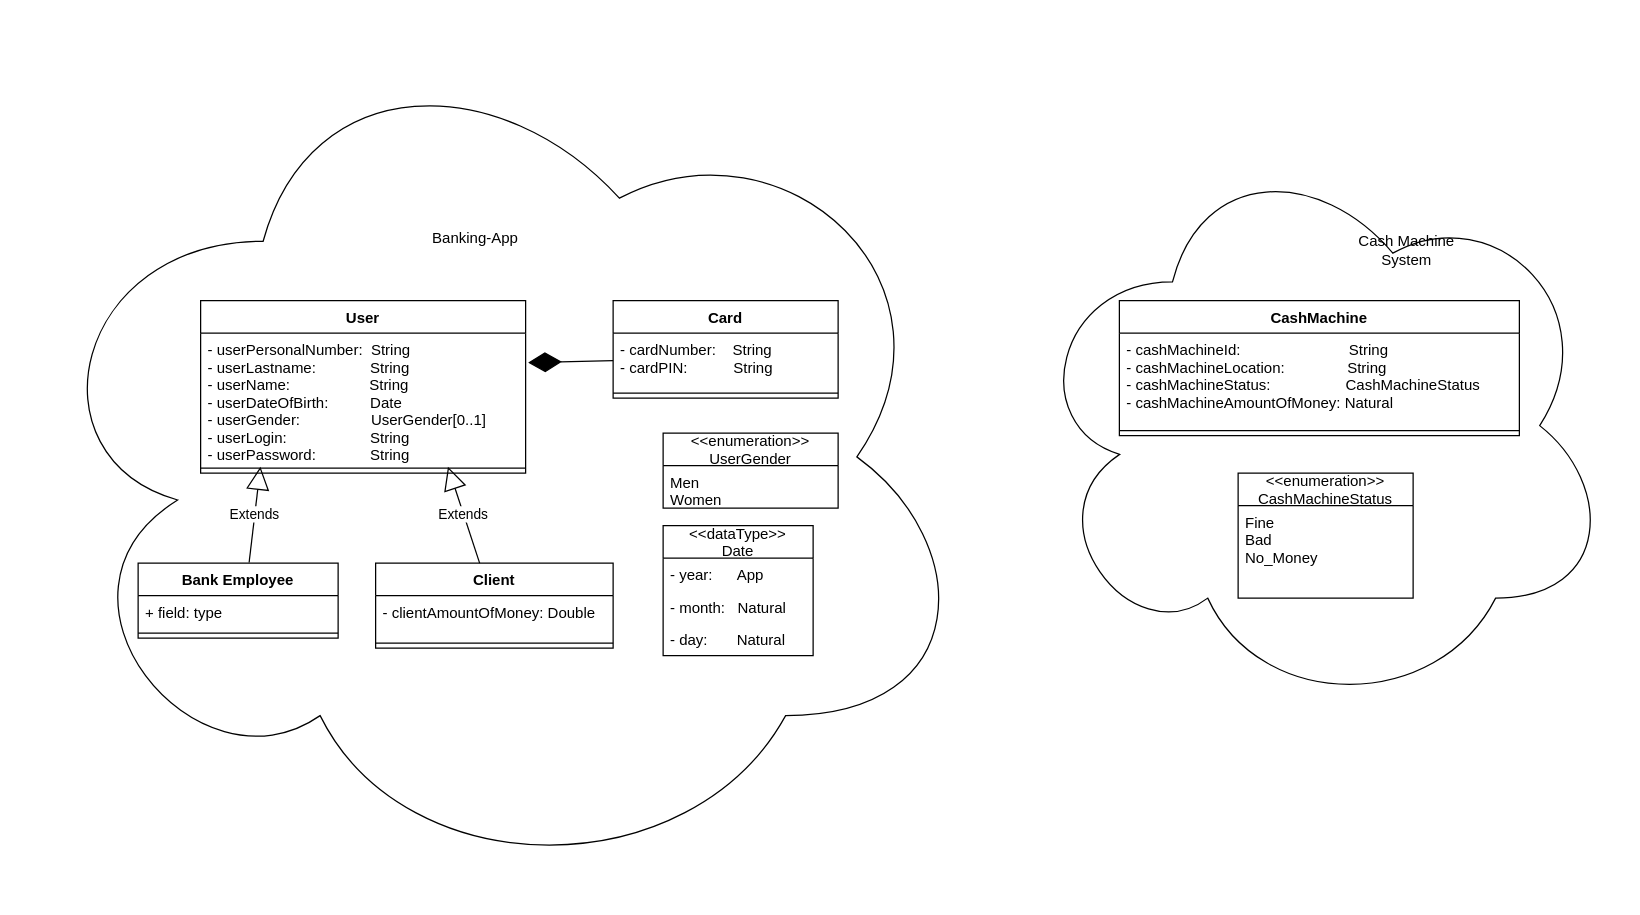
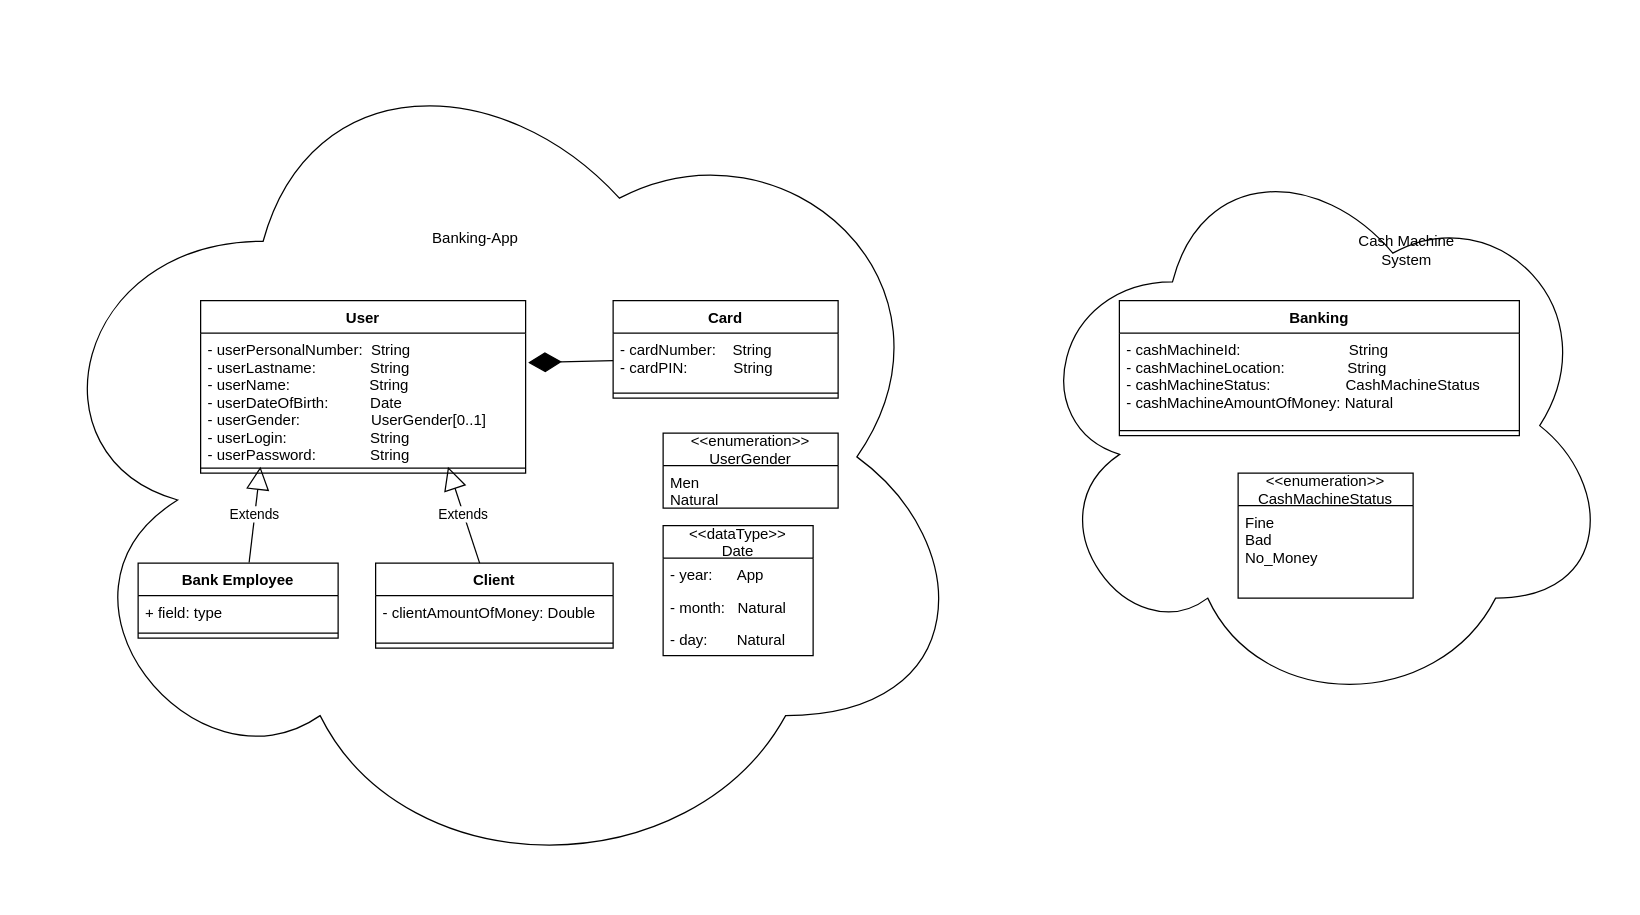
- <mxCell id="26" value="CashMachine" style="swimlane;fontStyle=1;align=center;verticalAlign=top;childLayout=stackLayout;horizontal=1;startSize=26;horizontalStack=0;resizeParent=1;resizeParentMax=0;resizeLast=0;collapsible=1;marginBottom=0;" vertex="1" parent="1"><mxGeometry x="895" y="240" width="320" height="108" as="geometry" /></mxCell>
+ <mxCell id="26" value="Banking" style="swimlane;fontStyle=1;align=center;verticalAlign=top;childLayout=stackLayout;horizontal=1;startSize=26;horizontalStack=0;resizeParent=1;resizeParentMax=0;resizeLast=0;collapsible=1;marginBottom=0;" vertex="1" parent="1"><mxGeometry x="895" y="240" width="320" height="108" as="geometry" /></mxCell>
- <mxCell id="11" value="Men&#10;Women" style="text;strokeColor=none;fillColor=none;align=left;verticalAlign=top;spacingLeft=4;spacingRight=4;overflow=hidden;rotatable=0;points=[[0,0.5],[1,0.5]];portConstraint=eastwest;" parent="10" vertex="1"><mxGeometry y="26" width="140" height="34" as="geometry" /></mxCell>
+ <mxCell id="11" value="Men&#10;Natural" style="text;strokeColor=none;fillColor=none;align=left;verticalAlign=top;spacingLeft=4;spacingRight=4;overflow=hidden;rotatable=0;points=[[0,0.5],[1,0.5]];portConstraint=eastwest;" parent="10" vertex="1"><mxGeometry y="26" width="140" height="34" as="geometry" /></mxCell>
